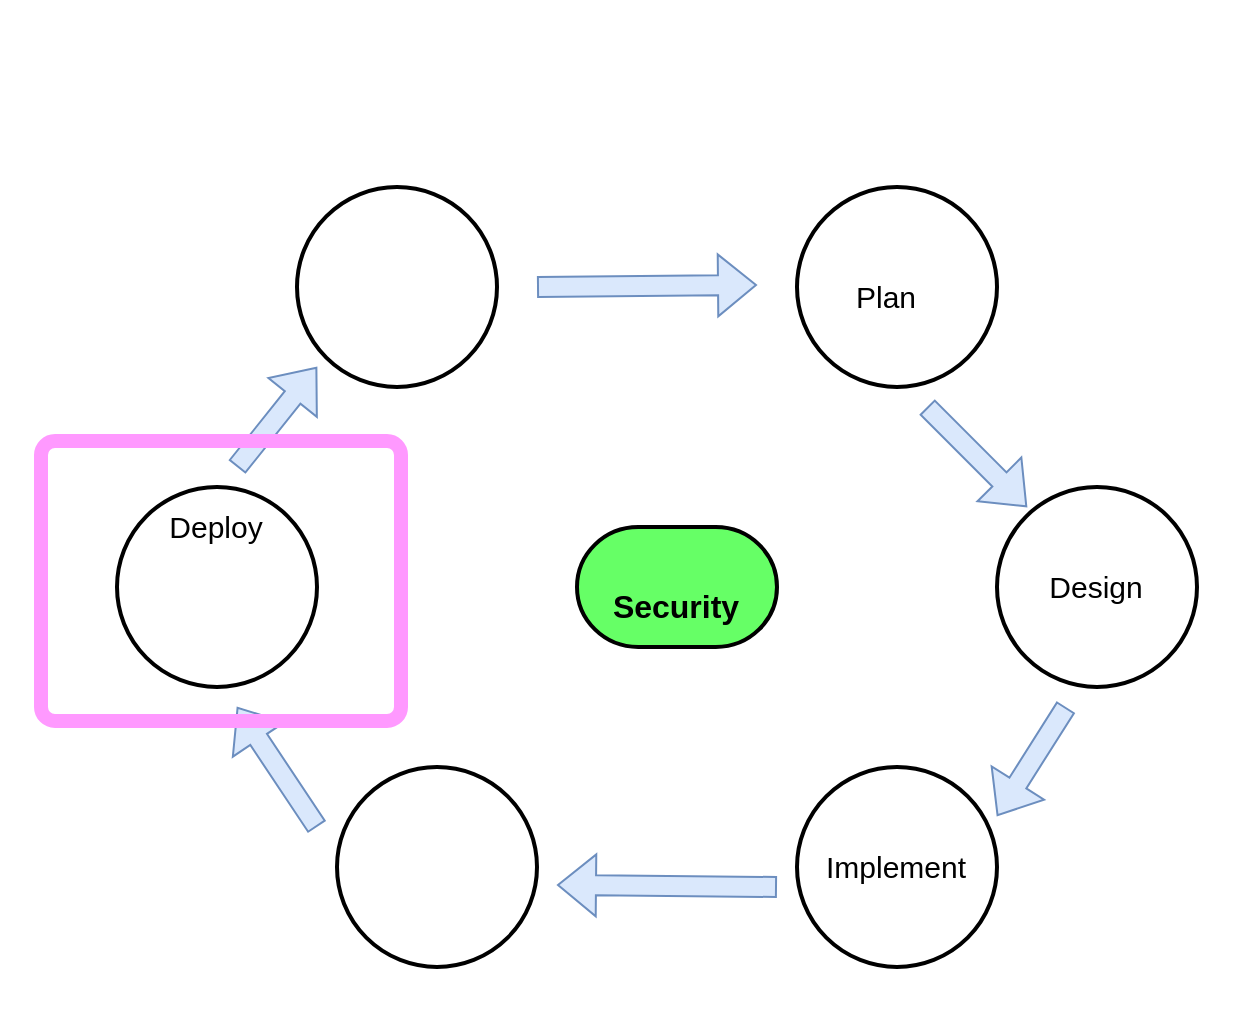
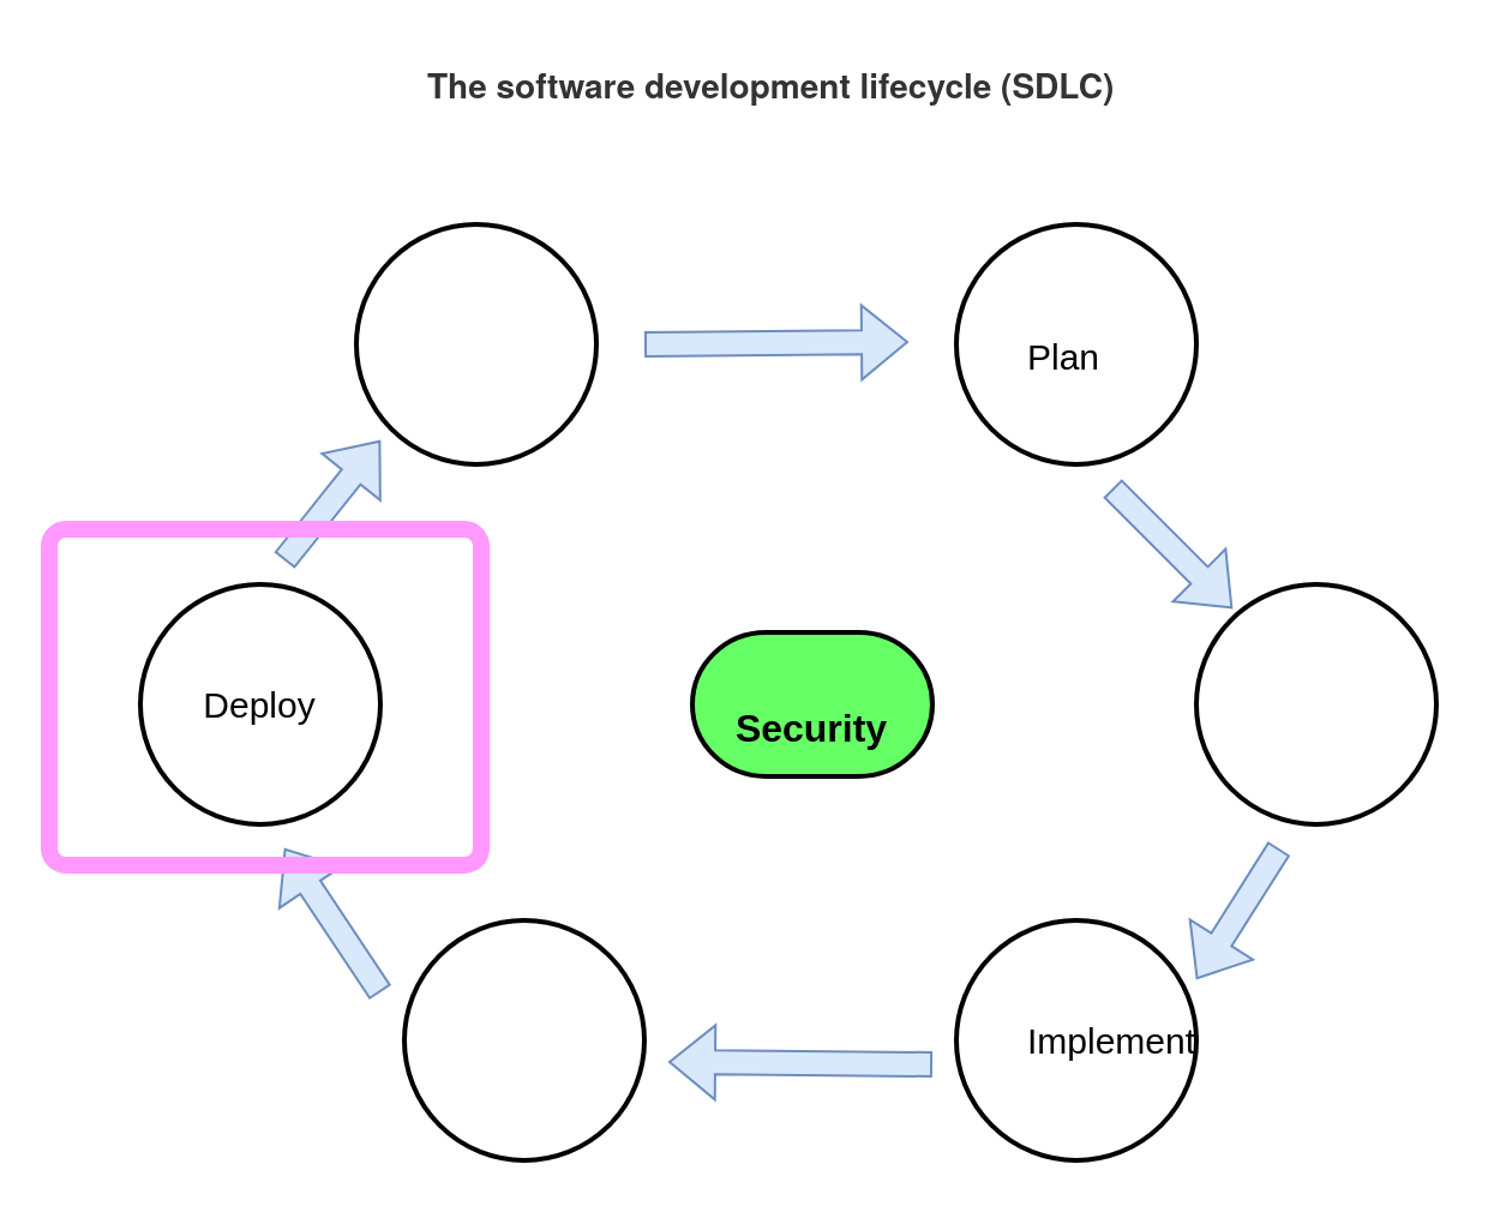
+ <mxCell id="2" value="&lt;span style=&quot;color: rgb(51, 51, 51); font-family: AmazonEmber, &amp;quot;Helvetica Neue&amp;quot;, Helvetica, Arial, sans-serif; font-size: 14px; text-align: start;&quot;&gt;&lt;b&gt;The software development lifecycle (SDLC)&amp;nbsp;&lt;/b&gt;&lt;/span&gt;" style="text;html=1;align=center;verticalAlign=middle;whiteSpace=wrap;rounded=0;" vertex="1" parent="1"><mxGeometry x="148" y="20" width="350" height="30" as="geometry" /></mxCell>
- <mxCell id="14" value="&lt;font style=&quot;font-size: 15px;&quot;&gt;Deploy&lt;/font&gt;" style="text;html=1;align=center;verticalAlign=middle;whiteSpace=wrap;rounded=0;" vertex="1" parent="1"><mxGeometry x="78" y="248" width="60" height="30" as="geometry" /></mxCell>
+ <mxCell id="14" value="&lt;font style=&quot;font-size: 15px;&quot;&gt;Deploy&lt;/font&gt;" style="text;html=1;align=center;verticalAlign=middle;whiteSpace=wrap;rounded=0;" vertex="1" parent="1"><mxGeometry x="78" y="278" width="60" height="30" as="geometry" /></mxCell>
- <mxCell id="12" value="&lt;font style=&quot;font-size: 15px;&quot;&gt;Design&lt;/font&gt;" style="text;html=1;align=center;verticalAlign=middle;whiteSpace=wrap;rounded=0;" vertex="1" parent="1"><mxGeometry x="518" y="278" width="60" height="30" as="geometry" /></mxCell>
- <mxCell id="13" value="&lt;font style=&quot;font-size: 15px;&quot;&gt;Implement&lt;/font&gt;" style="text;html=1;align=center;verticalAlign=middle;whiteSpace=wrap;rounded=0;" vertex="1" parent="1"><mxGeometry x="418" y="418" width="60" height="30" as="geometry" /></mxCell>
+ <mxCell id="13" value="&lt;font style=&quot;font-size: 15px;&quot;&gt;Implement&lt;/font&gt;" style="text;html=1;align=center;verticalAlign=middle;whiteSpace=wrap;rounded=0;" vertex="1" parent="1"><mxGeometry x="433" y="418" width="60" height="30" as="geometry" /></mxCell>
